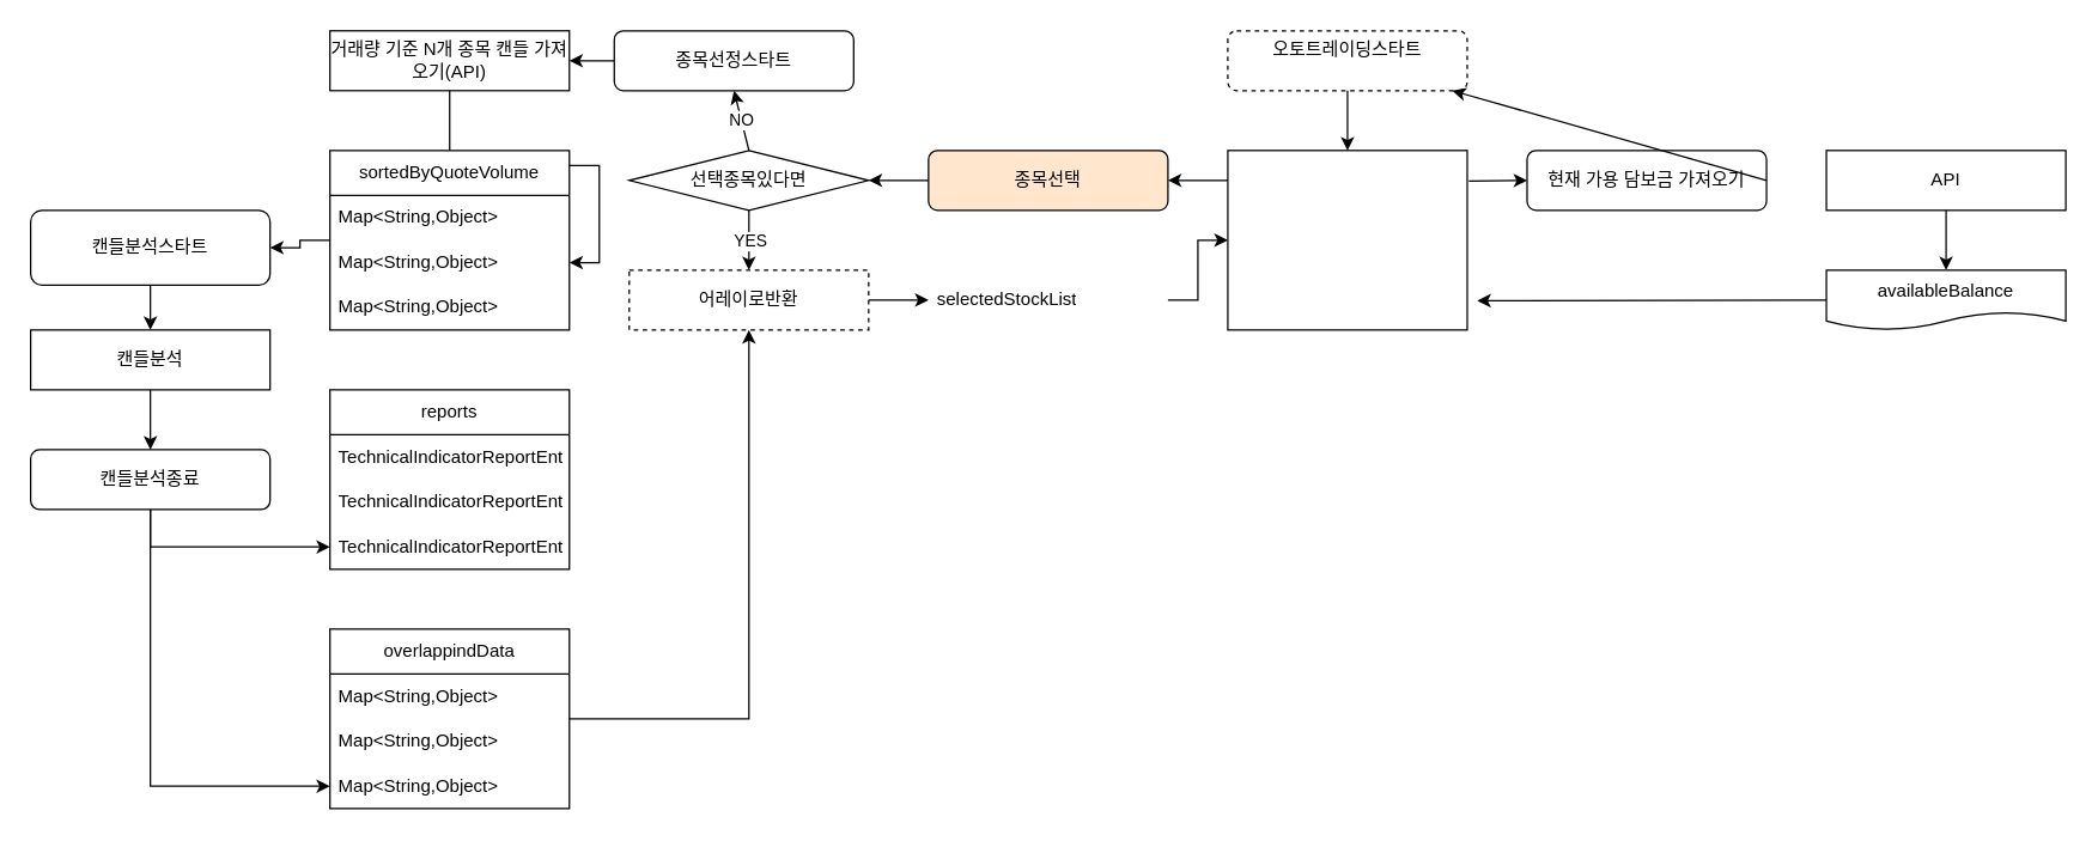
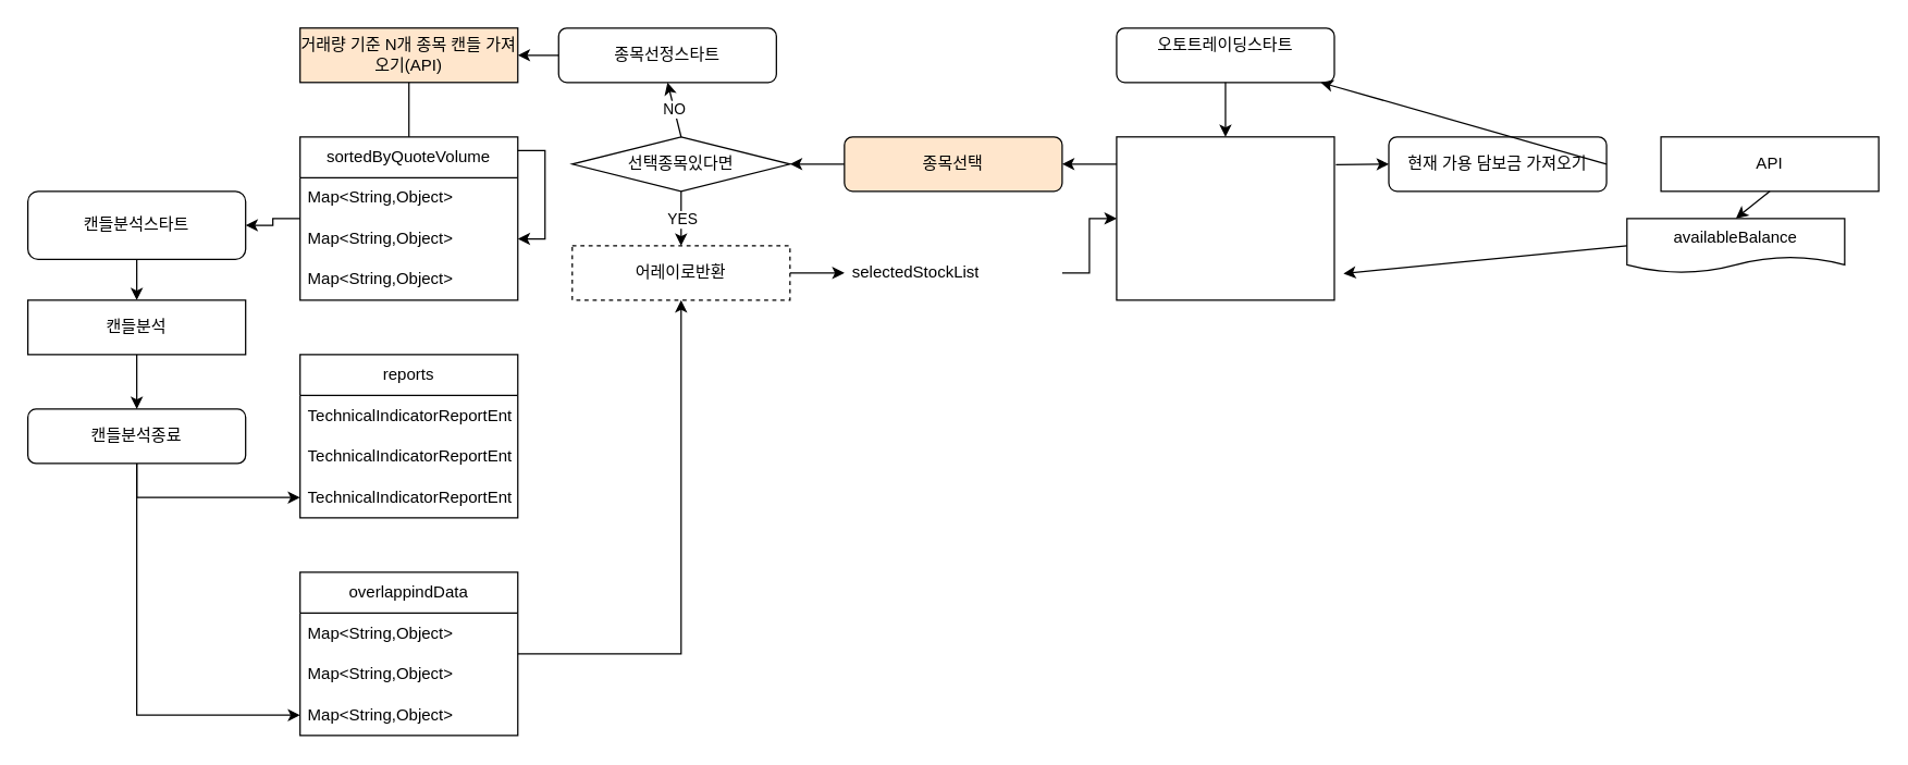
- <mxCell id="27" value="거래량 기준 N개 종목 캔들 가져오기(API)" style="rounded=0;whiteSpace=wrap;html=1;" vertex="1" parent="1"><mxGeometry x="220" width="160" height="40" as="geometry" y="20" /></mxCell>
+ <mxCell id="27" value="거래량 기준 N개 종목 캔들 가져오기(API)" style="rounded=0;whiteSpace=wrap;html=1;fillColor=#ffe6cc;" vertex="1" parent="1"><mxGeometry x="220" width="160" height="40" as="geometry" y="20" /></mxCell>
- <mxCell id="2" value="오토트레이딩스타트&lt;div&gt;&lt;br&gt;&lt;/div&gt;" style="rounded=1;whiteSpace=wrap;html=1;fontSize=12;glass=0;strokeWidth=1;shadow=0;dashed=1;" parent="1" vertex="1"><mxGeometry width="160" height="40" as="geometry" x="820" y="20" /></mxCell>
+ <mxCell id="2" value="오토트레이딩스타트&lt;div&gt;&lt;br&gt;&lt;/div&gt;" style="rounded=1;whiteSpace=wrap;html=1;fontSize=12;glass=0;strokeWidth=1;shadow=0;" parent="1" vertex="1"><mxGeometry width="160" height="40" as="geometry" x="820" y="20" /></mxCell>
- <mxCell id="7" value="availableBalance" style="shape=document;whiteSpace=wrap;html=1;boundedLbl=1;" vertex="1" parent="1"><mxGeometry x="1220" y="180" width="160" height="40" as="geometry" /></mxCell>
+ <mxCell id="7" value="availableBalance" style="shape=document;whiteSpace=wrap;html=1;boundedLbl=1;" vertex="1" parent="1"><mxGeometry x="1195" y="160" width="160" height="40" as="geometry" /></mxCell>
